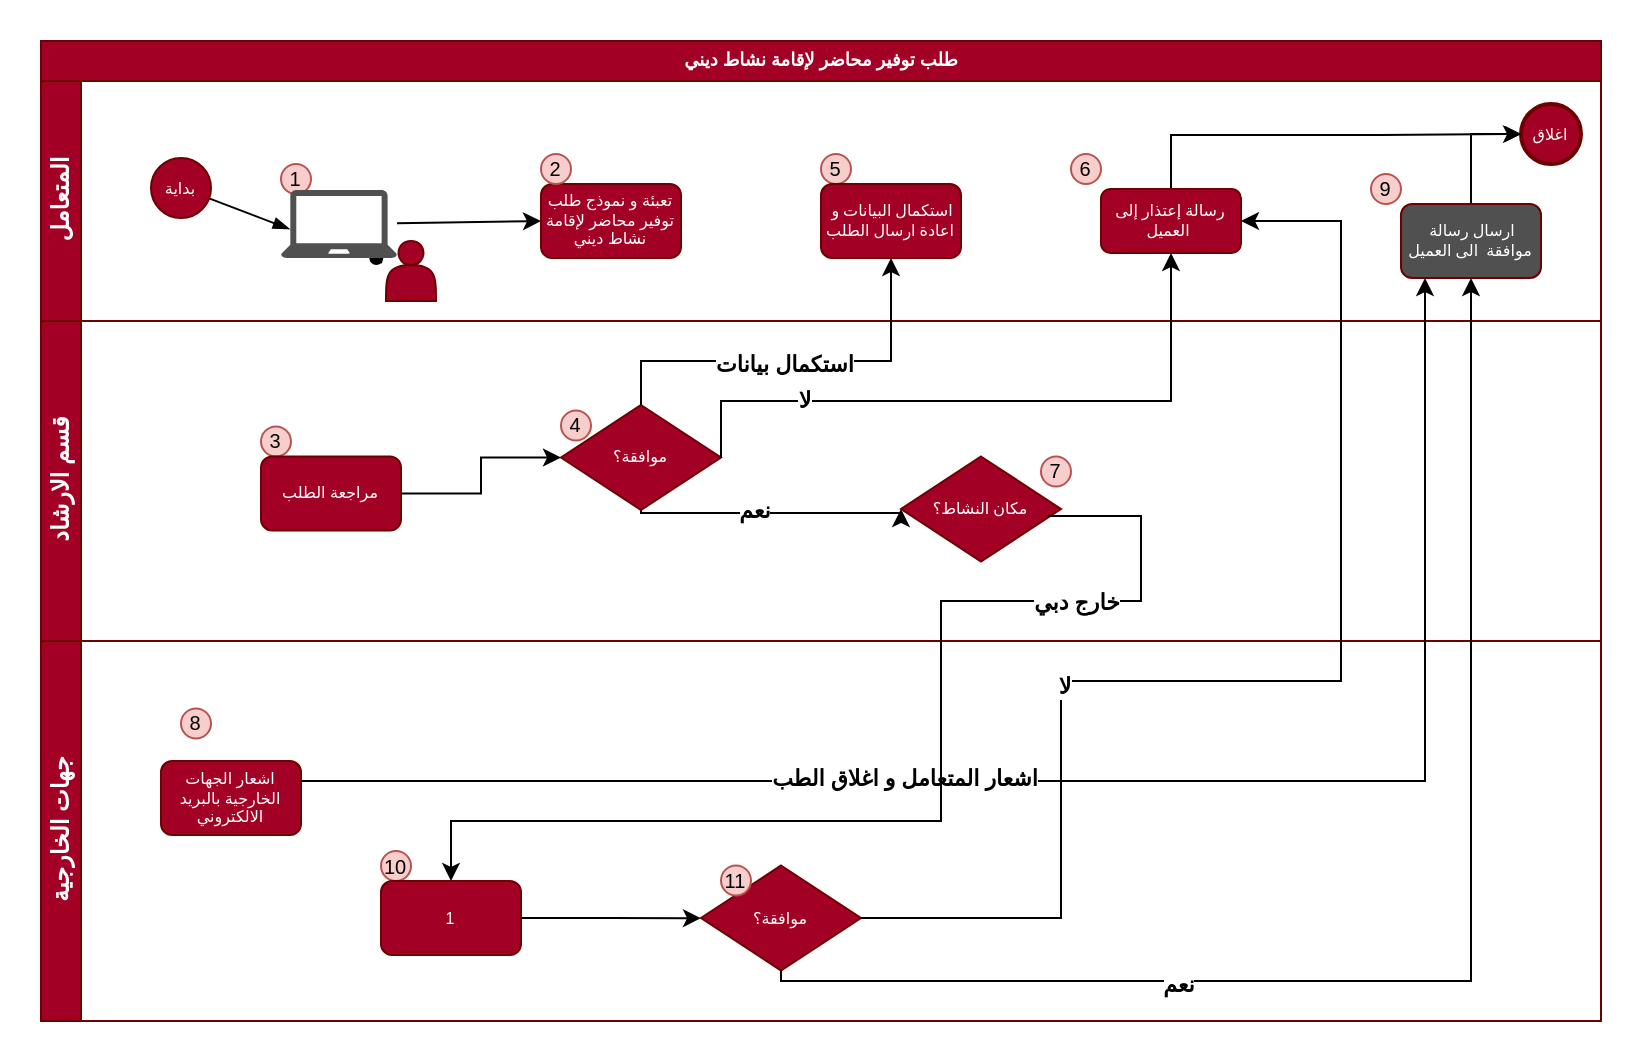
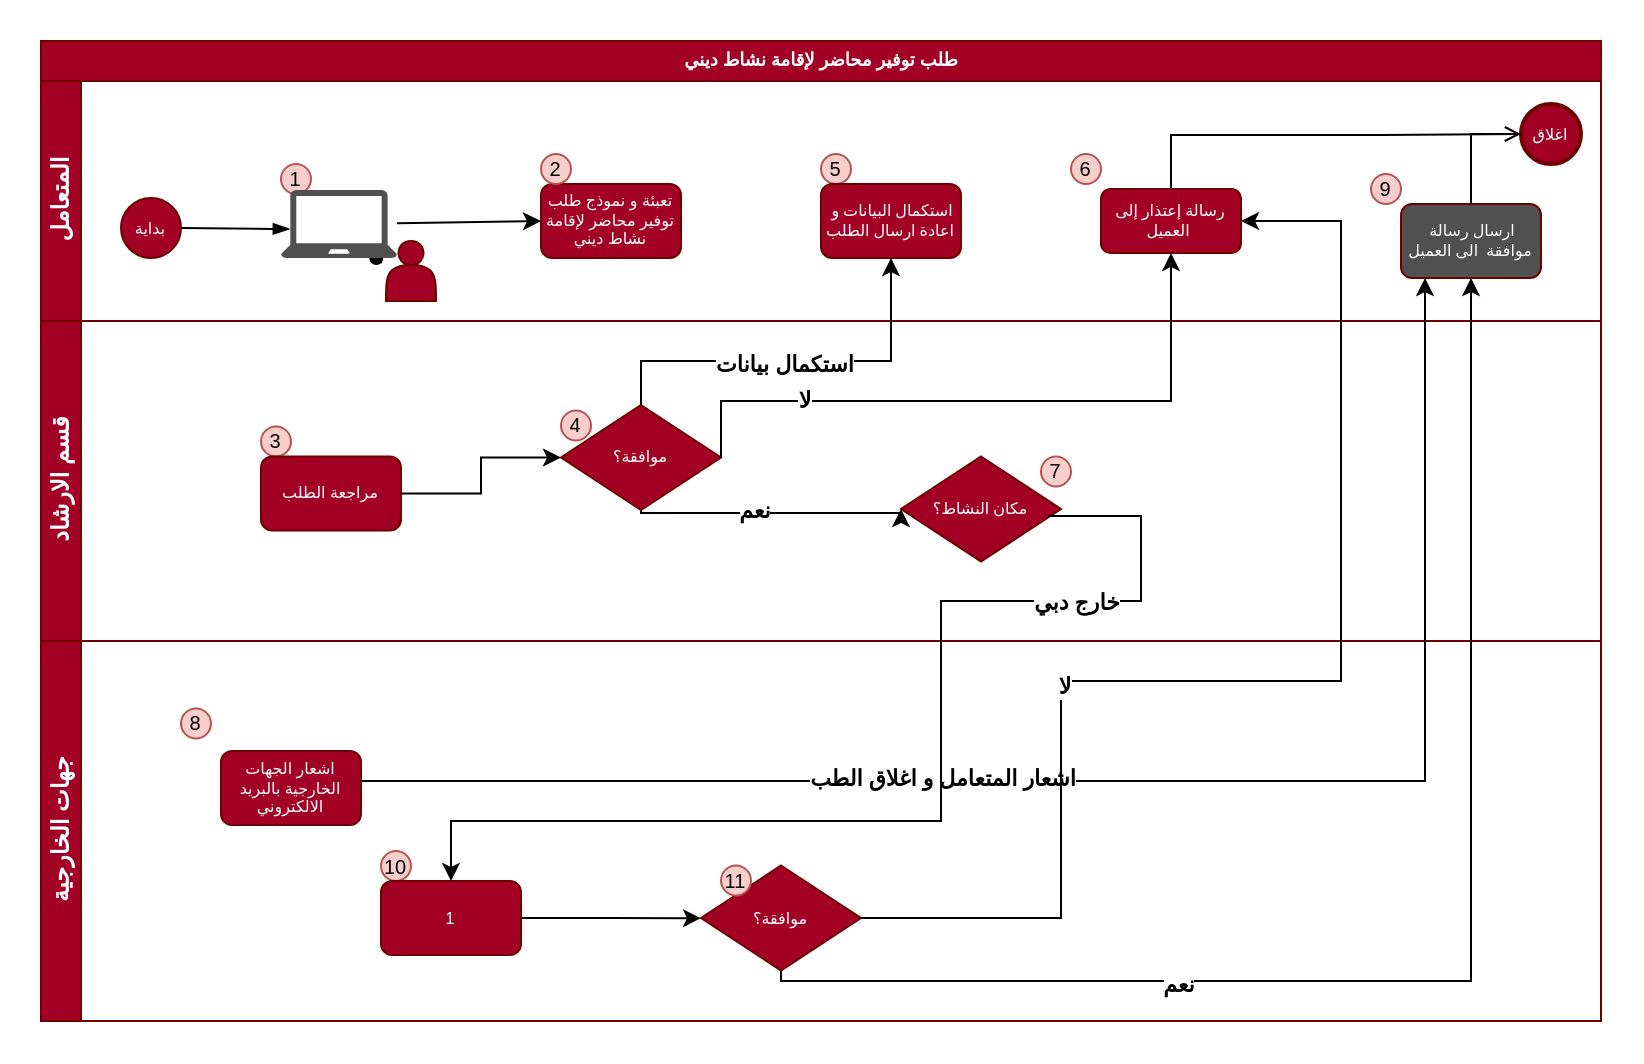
- <mxCell id="17" style="edgeStyle=orthogonalEdgeStyle;rounded=0;orthogonalLoop=1;jettySize=auto;html=1;entryX=0;entryY=0.5;entryDx=0;entryDy=0;" parent="3" source="18" target="7" edge="1"><mxGeometry relative="1" as="geometry"><Array as="points"><mxPoint x="565" y="27" /><mxPoint x="670" y="27" /></Array></mxGeometry></mxCell>
+ <mxCell id="17" style="edgeStyle=orthogonalEdgeStyle;rounded=0;orthogonalLoop=1;jettySize=auto;html=1;entryX=0;entryY=0.5;entryDx=0;entryDy=0;endArrow=none;" parent="3" source="18" target="7" edge="1"><mxGeometry relative="1" as="geometry"><Array as="points"><mxPoint x="565" y="27" /><mxPoint x="670" y="27" /></Array></mxGeometry></mxCell>
- <mxCell id="10" value="بداية" style="ellipse;whiteSpace=wrap;html=1;rounded=0;shadow=0;labelBackgroundColor=none;strokeWidth=1;fontFamily=Verdana;fontSize=8;align=center;fillColor=#a20025;strokeColor=#6F0000;fontColor=#ffffff;" parent="3" vertex="1"><mxGeometry x="55" y="38.5" width="30" height="30" as="geometry" /></mxCell>
+ <mxCell id="10" value="بداية" style="ellipse;whiteSpace=wrap;html=1;rounded=0;shadow=0;labelBackgroundColor=none;strokeWidth=1;fontFamily=Verdana;fontSize=8;align=center;fillColor=#a20025;strokeColor=#6F0000;fontColor=#ffffff;" parent="3" vertex="1"><mxGeometry x="40" y="58.5" width="30" height="30" as="geometry" /></mxCell>
- <mxCell id="36" value="&lt;span style=&quot;font-family: &amp;#34;dubai&amp;#34; , sans-serif&quot;&gt;اشعار الجهات الخارجية بالبريد الالكتروني&lt;/span&gt;" style="rounded=1;whiteSpace=wrap;html=1;shadow=0;labelBackgroundColor=none;strokeWidth=1;fontFamily=Verdana;fontSize=8;align=center;fillColor=#a20025;strokeColor=#6F0000;fontColor=#ffffff;" parent="34" vertex="1"><mxGeometry x="60" y="60.0" width="70" height="37" as="geometry" /></mxCell>
+ <mxCell id="36" value="&lt;span style=&quot;font-family: &amp;#34;dubai&amp;#34; , sans-serif&quot;&gt;اشعار الجهات الخارجية بالبريد الالكتروني&lt;/span&gt;" style="rounded=1;whiteSpace=wrap;html=1;shadow=0;labelBackgroundColor=none;strokeWidth=1;fontFamily=Verdana;fontSize=8;align=center;fillColor=#a20025;strokeColor=#6F0000;fontColor=#ffffff;" parent="34" vertex="1"><mxGeometry x="90" y="55" width="70" height="37" as="geometry" /></mxCell>
